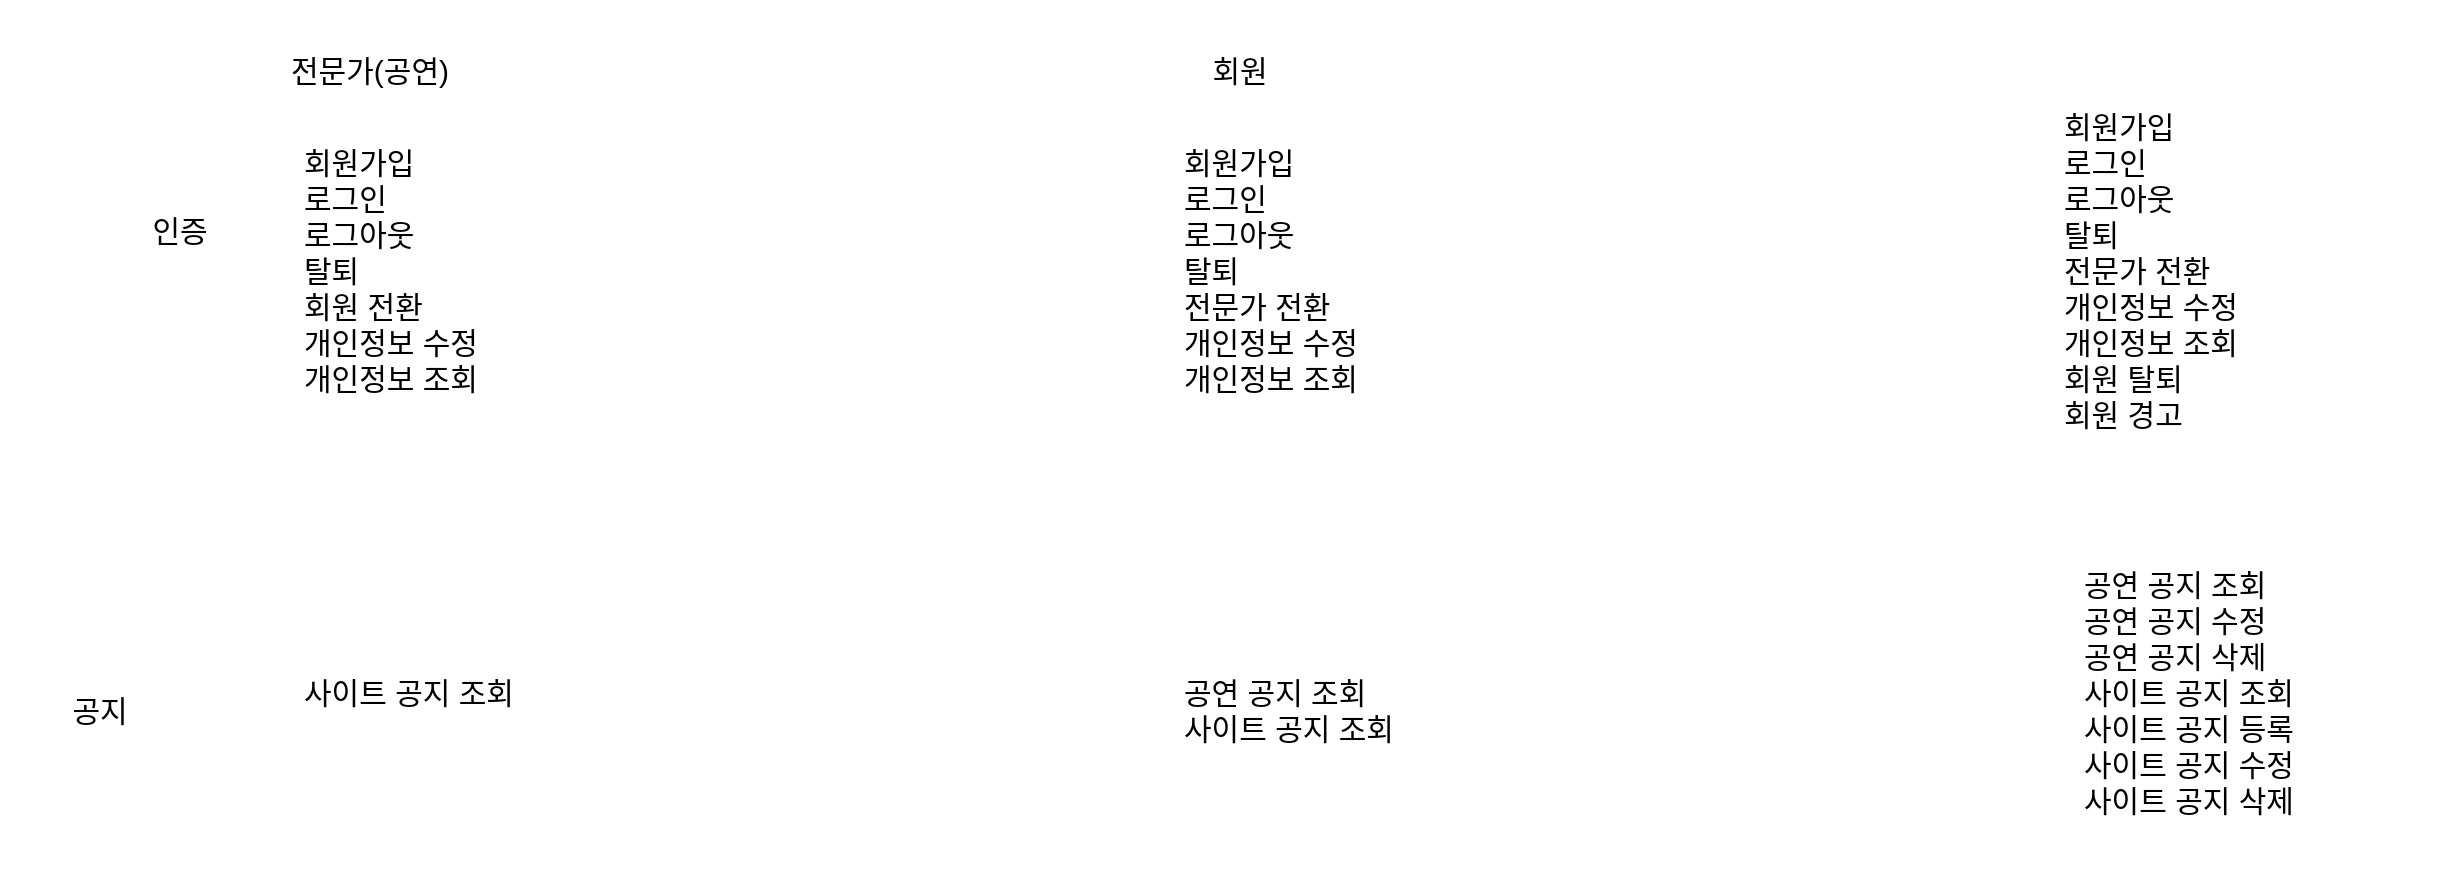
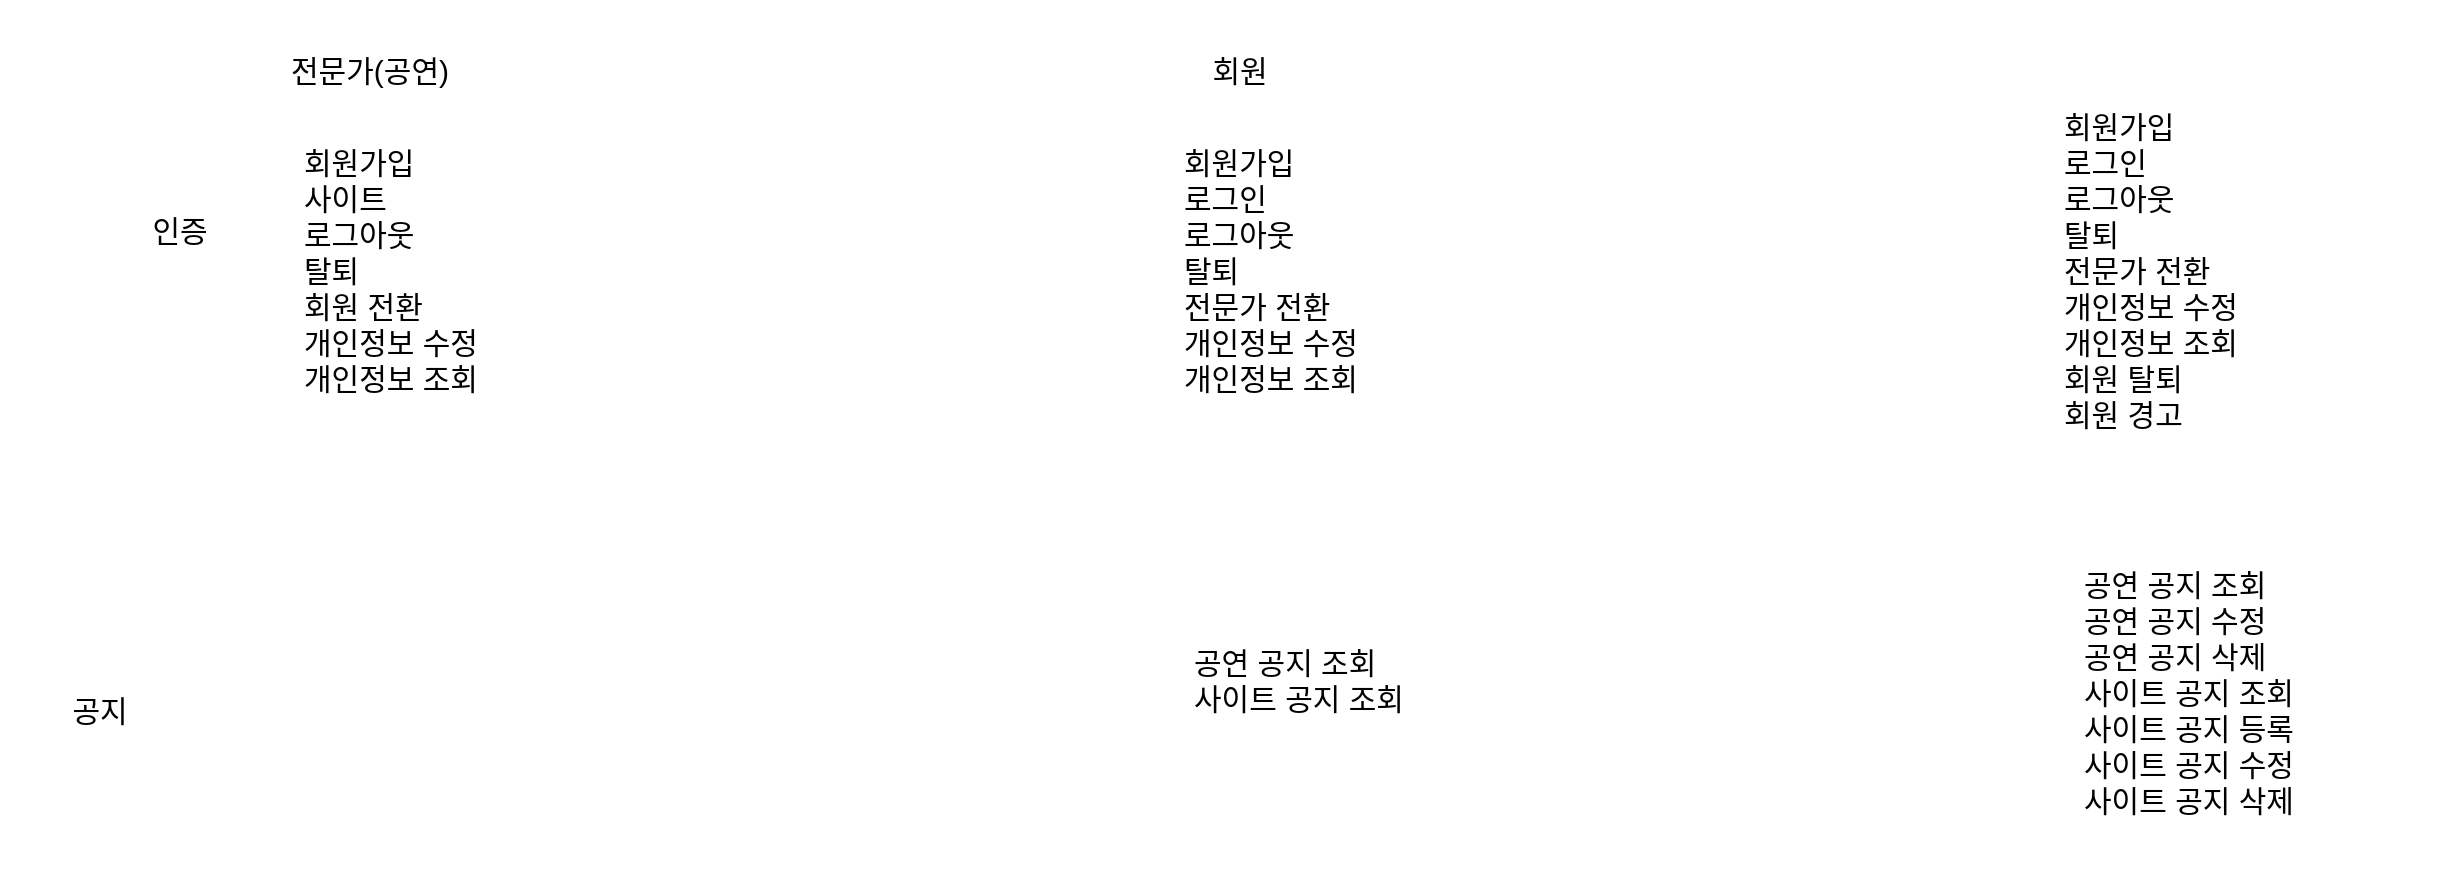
- <mxCell id="9" value="회원가입&lt;div&gt;로그인&lt;/div&gt;&lt;div&gt;로그아웃&lt;/div&gt;&lt;div&gt;탈퇴&lt;/div&gt;&lt;div&gt;회원 전환&lt;/div&gt;&lt;div&gt;개인정보 수정&lt;/div&gt;&lt;div&gt;개인정보 조회&lt;/div&gt;" style="text;html=1;align=left;verticalAlign=middle;whiteSpace=wrap;rounded=0;fontSize=15;" vertex="1" parent="1"><mxGeometry x="150" y="60" width="150" height="150" as="geometry" /></mxCell>
+ <mxCell id="9" value="회원가입&lt;div&gt;사이트&lt;/div&gt;&lt;div&gt;로그아웃&lt;/div&gt;&lt;div&gt;탈퇴&lt;/div&gt;&lt;div&gt;회원 전환&lt;/div&gt;&lt;div&gt;개인정보 수정&lt;/div&gt;&lt;div&gt;개인정보 조회&lt;/div&gt;" style="text;html=1;align=left;verticalAlign=middle;whiteSpace=wrap;rounded=0;fontSize=15;" vertex="1" parent="1"><mxGeometry x="150" y="60" width="150" height="150" as="geometry" /></mxCell>
- <mxCell id="7" value="&lt;div&gt;사이트 공지 조회&lt;/div&gt;&lt;div&gt;&lt;br&gt;&lt;/div&gt;" style="text;html=1;align=left;verticalAlign=middle;whiteSpace=wrap;rounded=0;fontSize=15;" vertex="1" parent="1"><mxGeometry x="150" y="290" width="170" height="130" as="geometry" /></mxCell>
- <mxCell id="10" value="공연 공지 조회&lt;div&gt;사이트 공지 조회&lt;/div&gt;" style="text;html=1;align=left;verticalAlign=middle;whiteSpace=wrap;rounded=0;fontSize=15;" vertex="1" parent="1"><mxGeometry x="590" y="290" width="170" height="130" as="geometry" /></mxCell>
+ <mxCell id="10" value="공연 공지 조회&lt;div&gt;사이트 공지 조회&lt;/div&gt;" style="text;html=1;align=left;verticalAlign=middle;whiteSpace=wrap;rounded=0;fontSize=15;" vertex="1" parent="1"><mxGeometry x="595" y="275" width="170" height="130" as="geometry" /></mxCell>
